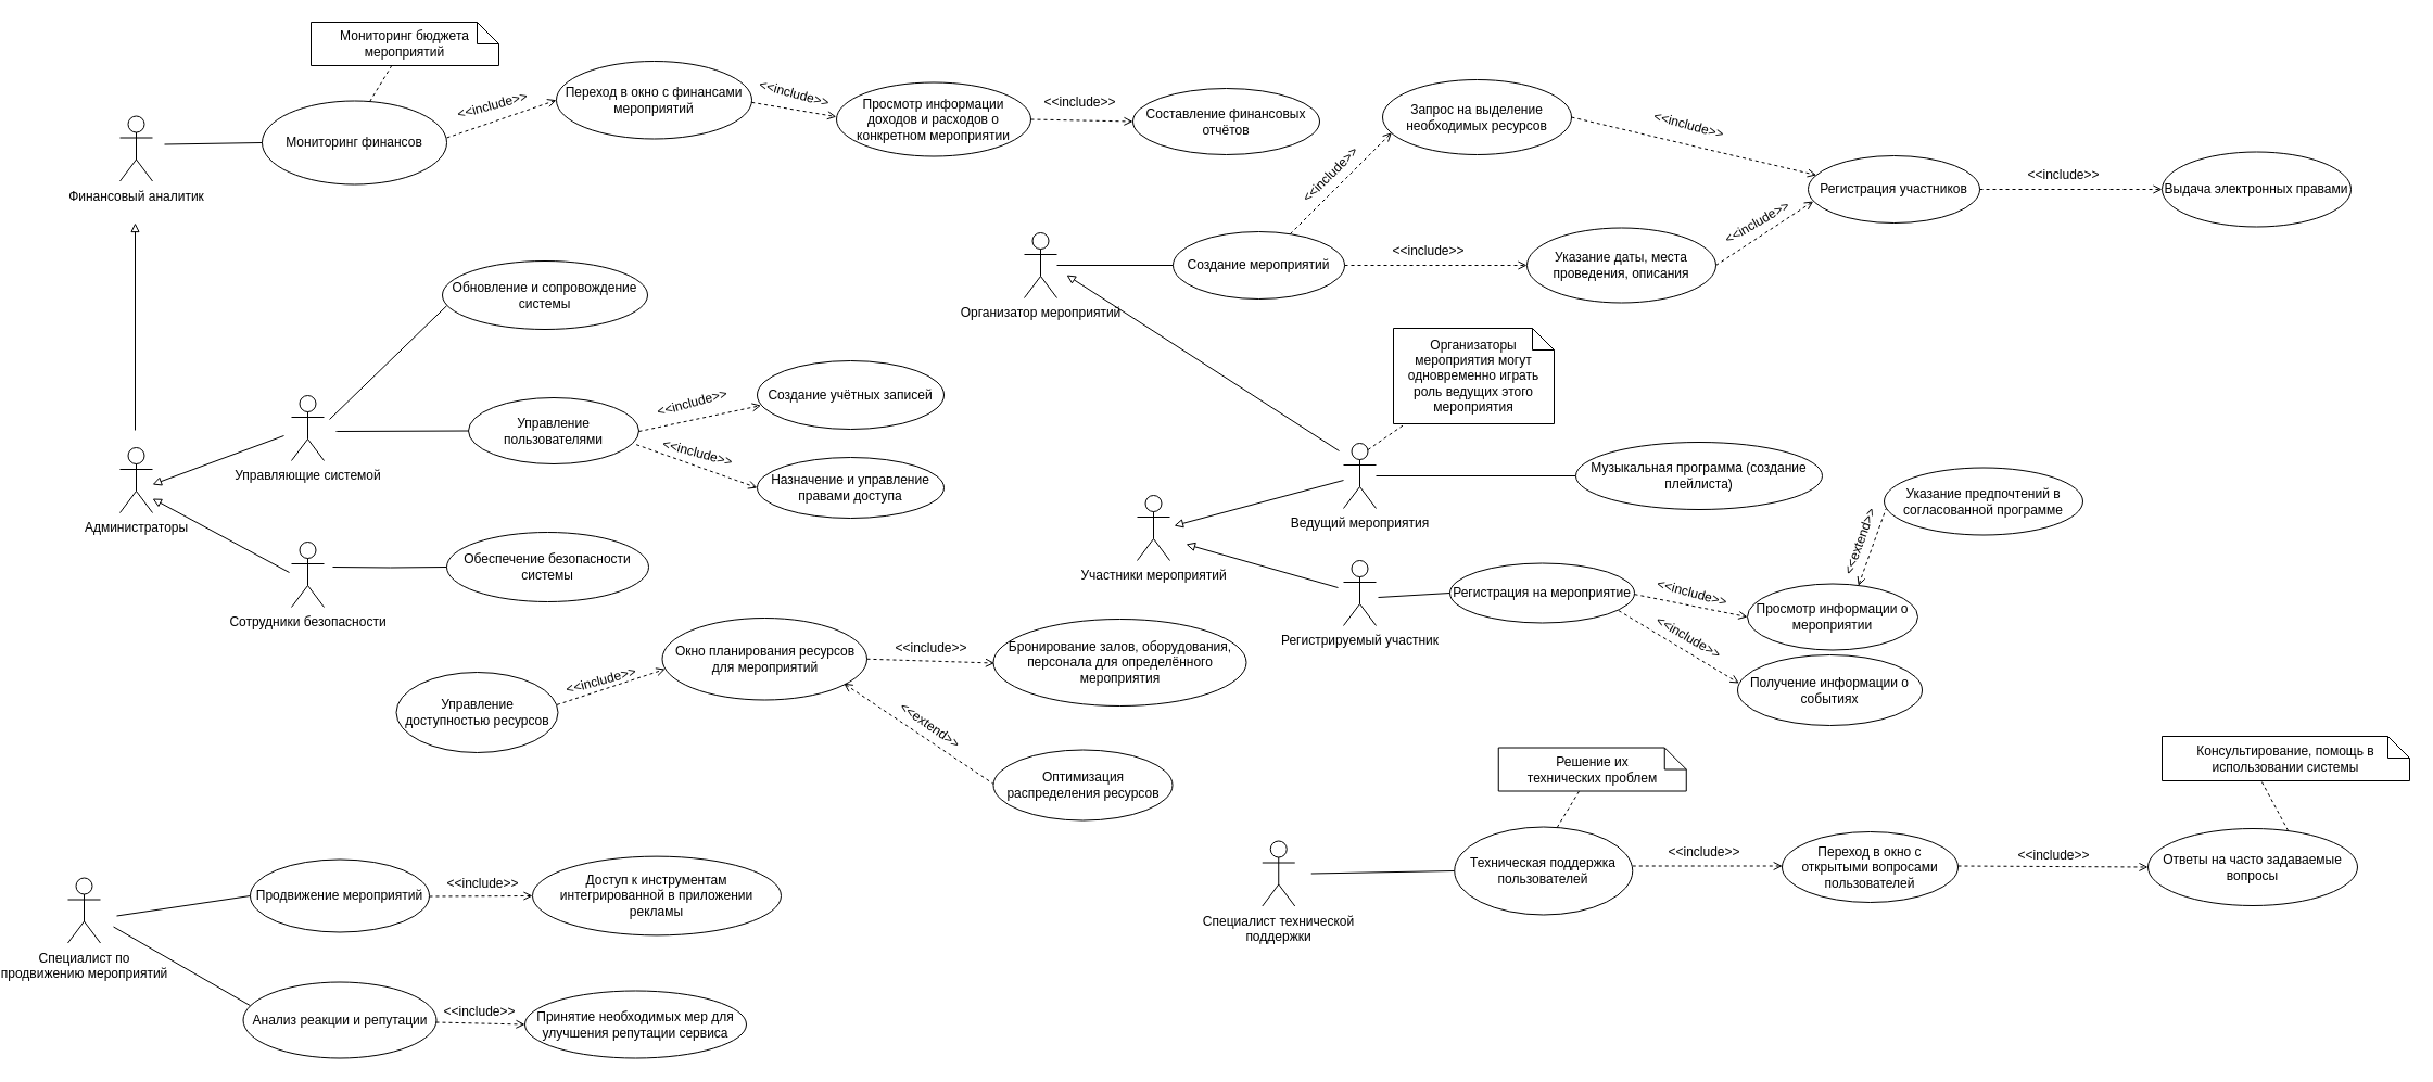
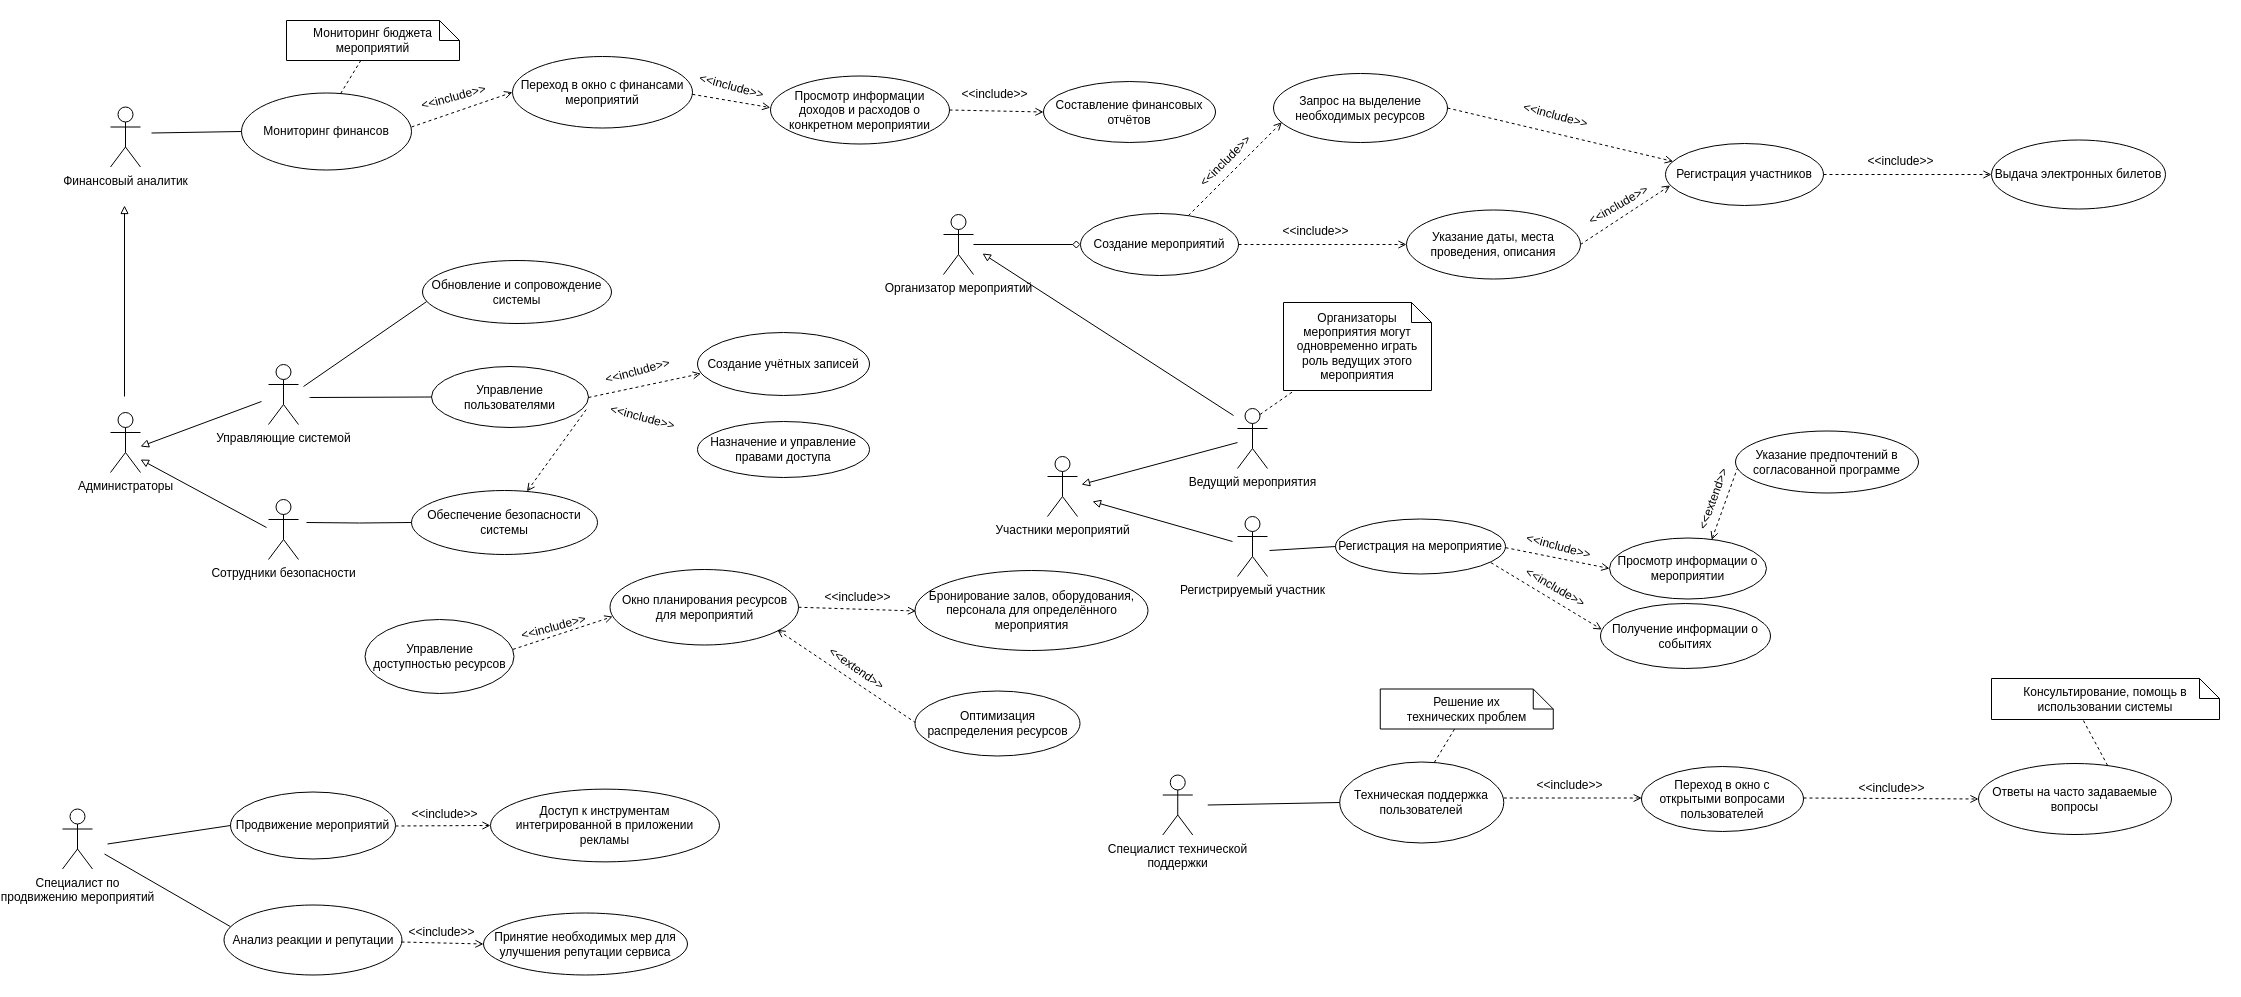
- <mxCell id="13" value="Выдача электронных правами" style="ellipse;whiteSpace=wrap;html=1;" parent="1" vertex="1"><mxGeometry x="1949" y="139.5" width="174" height="69" as="geometry" /></mxCell>
+ <mxCell id="13" value="Выдача электронных билетов" style="ellipse;whiteSpace=wrap;html=1;" parent="1" vertex="1"><mxGeometry x="1949" y="139.5" width="174" height="69" as="geometry" /></mxCell>
- <mxCell id="2" style="edgeStyle=orthogonalEdgeStyle;rounded=0;orthogonalLoop=1;jettySize=auto;html=1;endArrow=none;endFill=0;" parent="1" source="3" target="4" edge="1"><mxGeometry relative="1" as="geometry" /></mxCell>
+ <mxCell id="2" style="edgeStyle=orthogonalEdgeStyle;rounded=0;orthogonalLoop=1;jettySize=auto;html=1;endArrow=diamond;endFill=0;" parent="1" source="3" target="4" edge="1"><mxGeometry relative="1" as="geometry" /></mxCell>
- <mxCell id="70" value="Обновление и сопровождение системы" style="ellipse;whiteSpace=wrap;html=1;" parent="1" vertex="1"><mxGeometry x="365" y="240" width="189" height="63" as="geometry" /></mxCell>
+ <mxCell id="70" value="Обновление и сопровождение системы" style="ellipse;whiteSpace=wrap;html=1;" parent="1" vertex="1"><mxGeometry x="380" y="260" width="189" height="63" as="geometry" /></mxCell>
- <mxCell id="34" value="" style="endArrow=open;html=1;rounded=0;exitX=0.985;exitY=0.708;exitDx=0;exitDy=0;endFill=0;dashed=1;exitPerimeter=0;entryX=0;entryY=0.5;entryDx=0;entryDy=0;" parent="1" source="33" target="31" edge="1"><mxGeometry width="50" height="50" relative="1" as="geometry"><mxPoint x="615" y="525" as="sourcePoint" /><mxPoint x="753" y="525" as="targetPoint" /></mxGeometry></mxCell>
+ <mxCell id="34" value="" style="endArrow=open;html=1;rounded=0;exitX=0.985;exitY=0.708;exitDx=0;exitDy=0;endFill=0;dashed=1;exitPerimeter=0;" parent="1" source="33" target="36" edge="1"><mxGeometry width="50" height="50" relative="1" as="geometry"><mxPoint x="615" y="525" as="sourcePoint" /><mxPoint x="753" y="525" as="targetPoint" /></mxGeometry></mxCell>
- <mxCell id="18" style="edgeStyle=orthogonalEdgeStyle;rounded=0;orthogonalLoop=1;jettySize=auto;html=1;endArrow=none;endFill=0;" parent="1" source="19" target="23" edge="1"><mxGeometry relative="1" as="geometry" /></mxCell>
- <mxCell id="23" value="Музыкальная программа (создание плейлиста)" style="ellipse;whiteSpace=wrap;html=1;" parent="1" vertex="1"><mxGeometry x="1409" y="407" width="227" height="62" as="geometry" /></mxCell>
